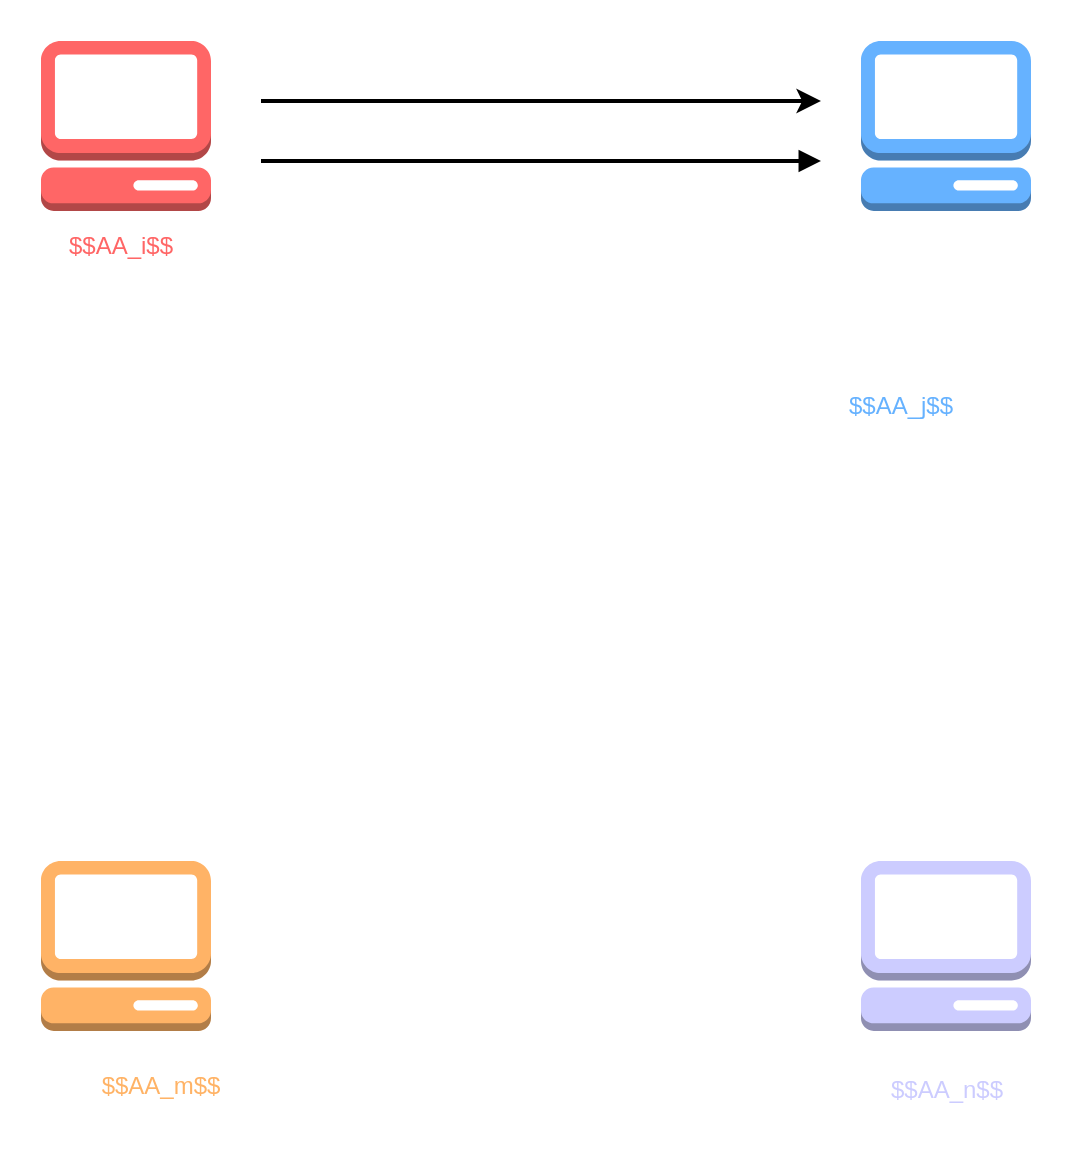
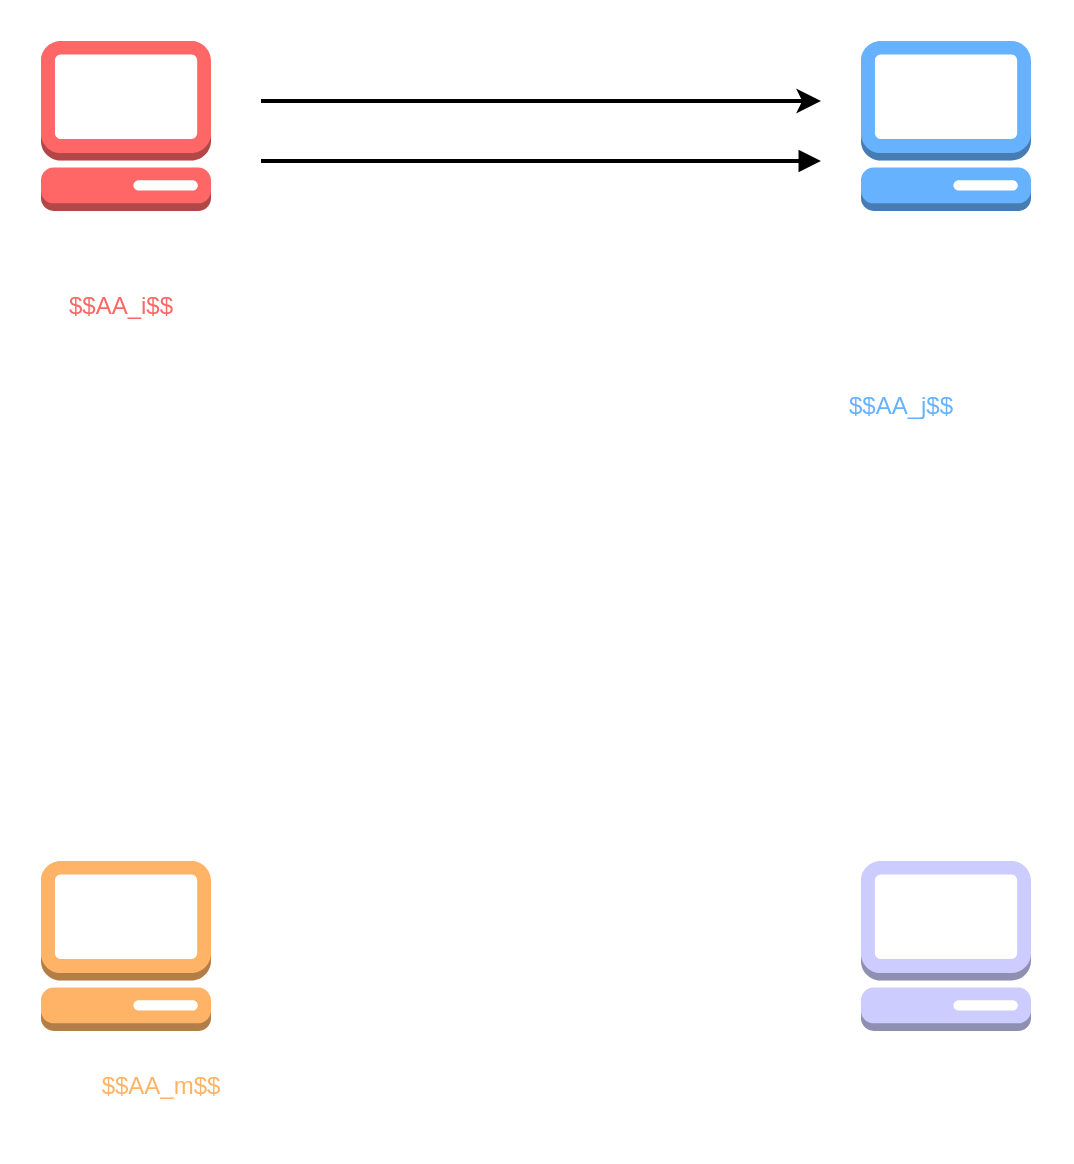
- <mxCell id="8" value="&lt;font color=&quot;#ff6666&quot;&gt;$$AA_i$$&lt;/font&gt;" style="text;html=1;align=center;verticalAlign=middle;resizable=0;points=[];autosize=1;strokeColor=none;fillColor=none;" parent="1" vertex="1"><mxGeometry x="20" y="108" width="80" height="30" as="geometry" /></mxCell>
+ <mxCell id="8" value="&lt;font color=&quot;#ff6666&quot;&gt;$$AA_i$$&lt;/font&gt;" style="text;html=1;align=center;verticalAlign=middle;resizable=0;points=[];autosize=1;strokeColor=none;fillColor=none;" parent="1" vertex="1"><mxGeometry x="20" y="138" width="80" height="30" as="geometry" /></mxCell>
- <mxCell id="10" value="&lt;font color=&quot;#ccccff&quot;&gt;$$AA_n$$&lt;/font&gt;" style="text;html=1;align=center;verticalAlign=middle;resizable=0;points=[];autosize=1;strokeColor=none;fillColor=none;" parent="1" vertex="1"><mxGeometry x="432.5" y="530" width="80" height="30" as="geometry" /></mxCell>
